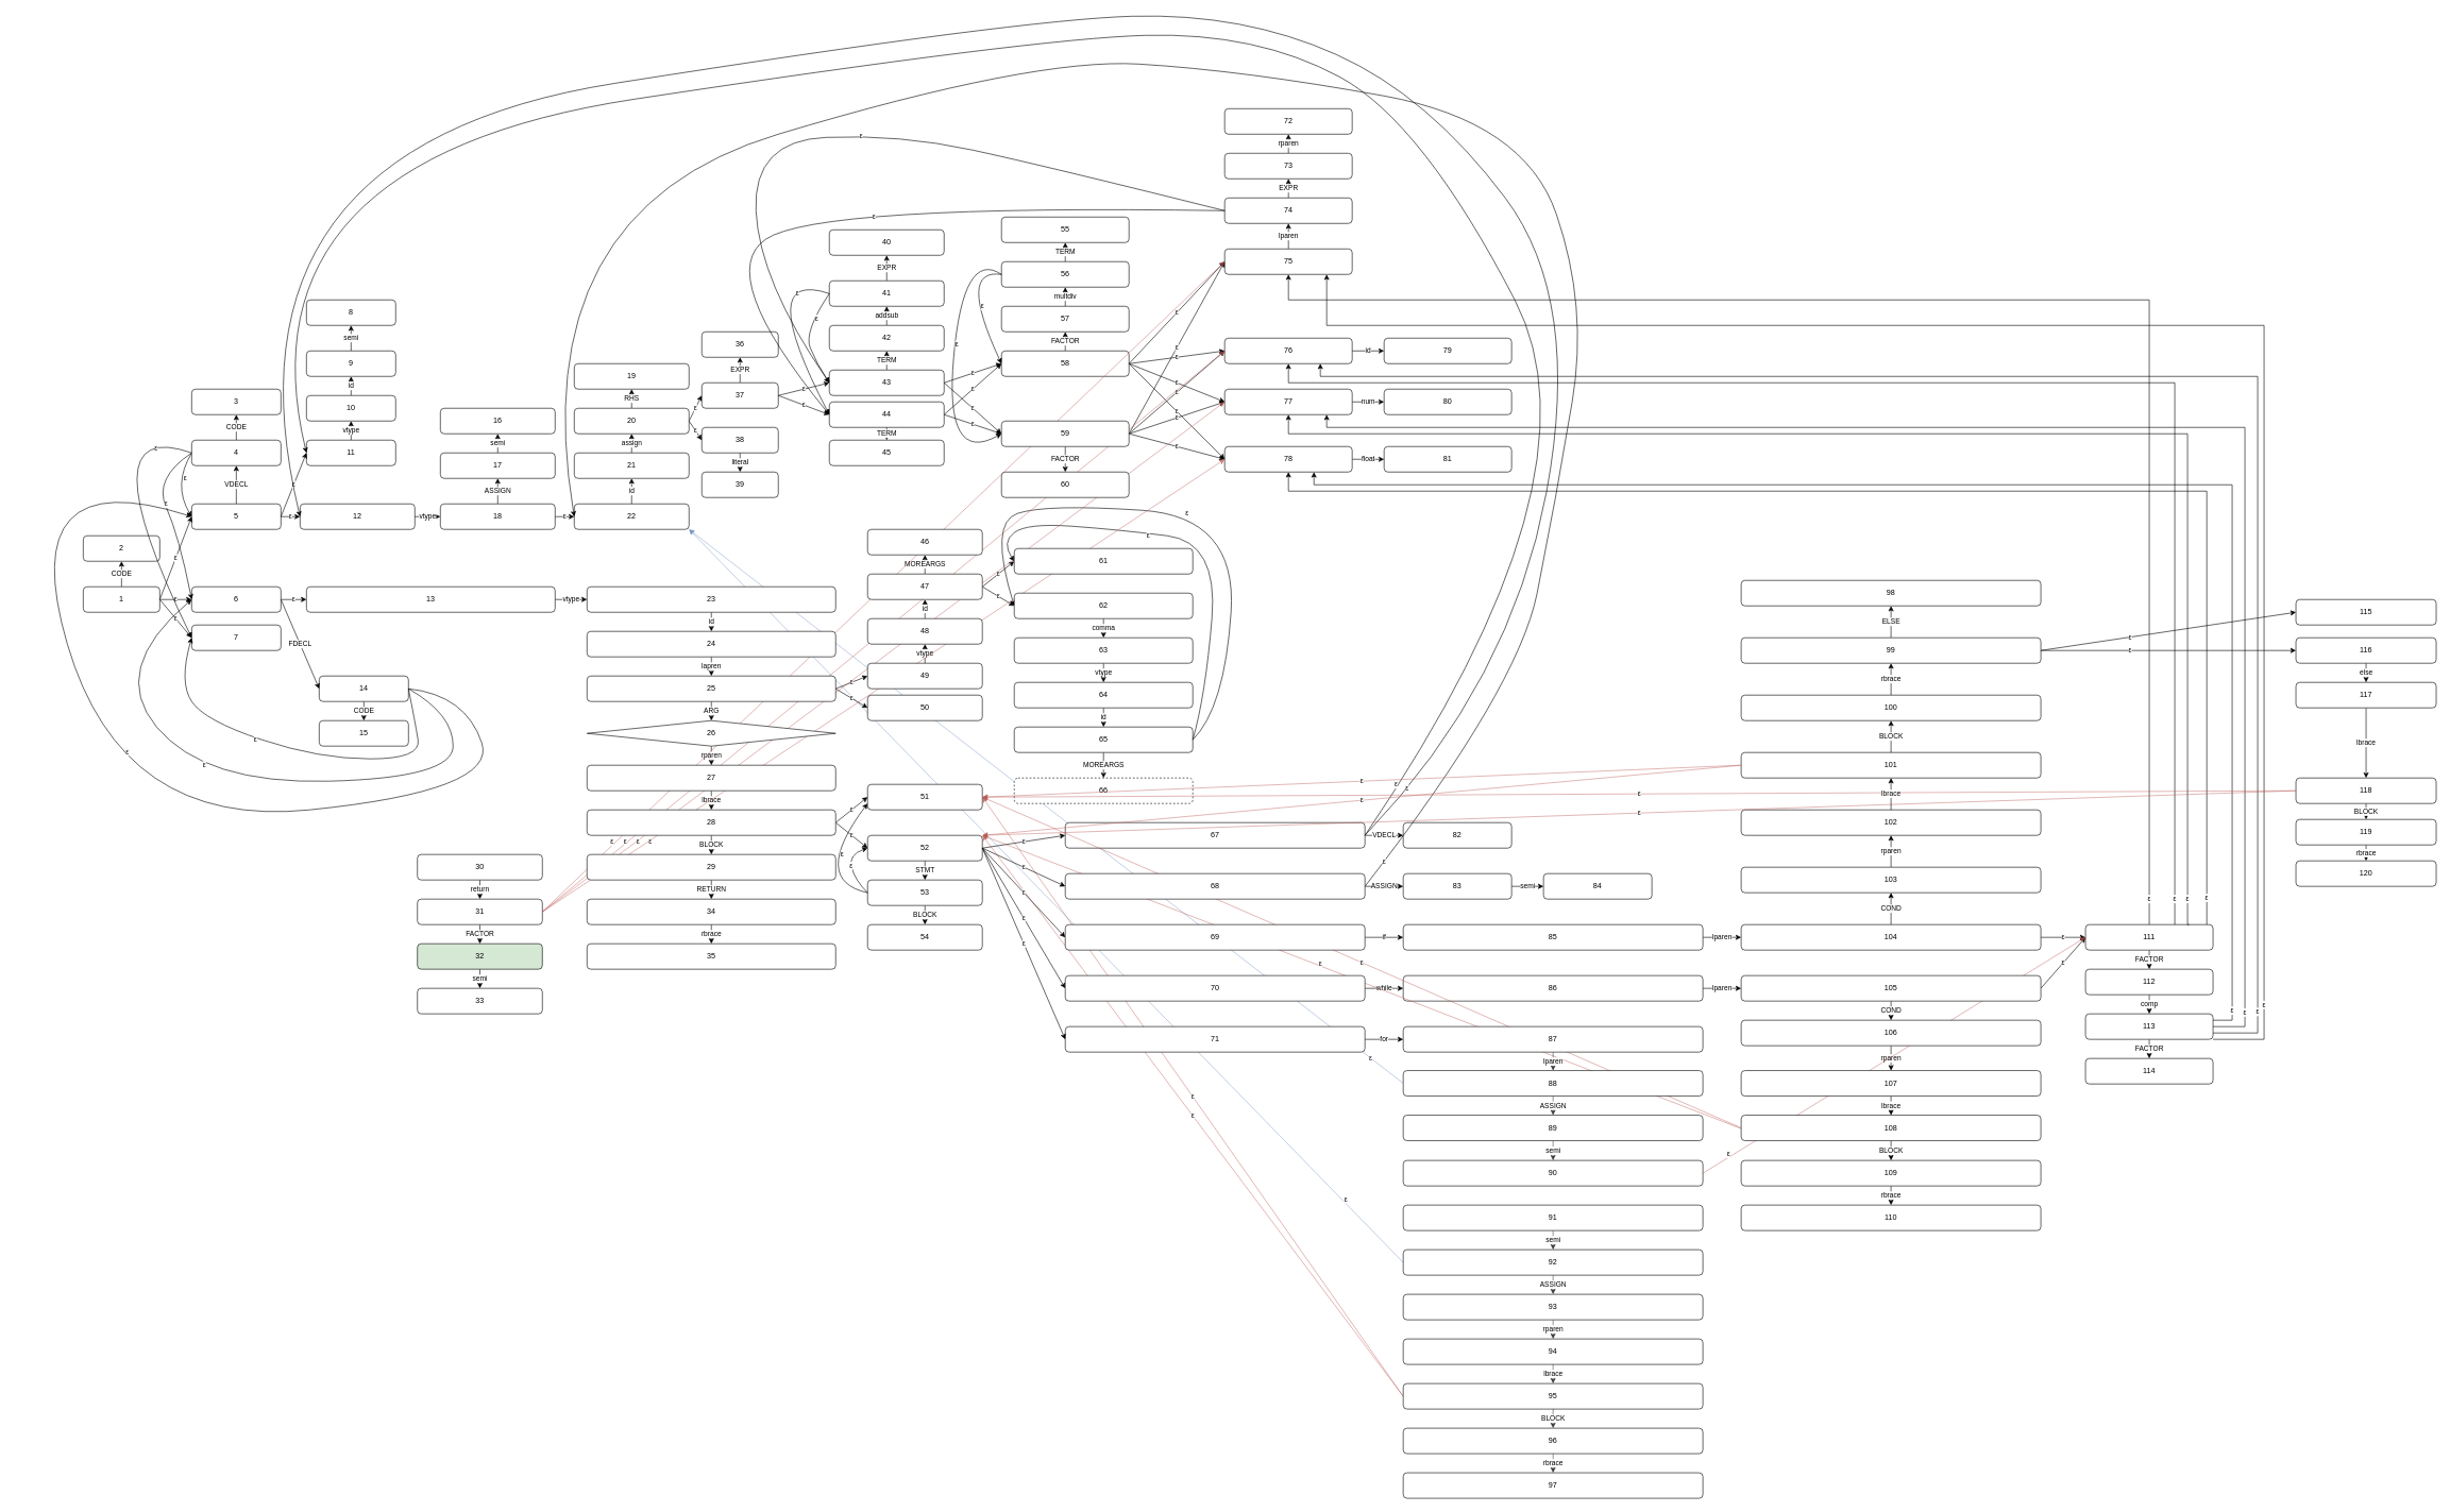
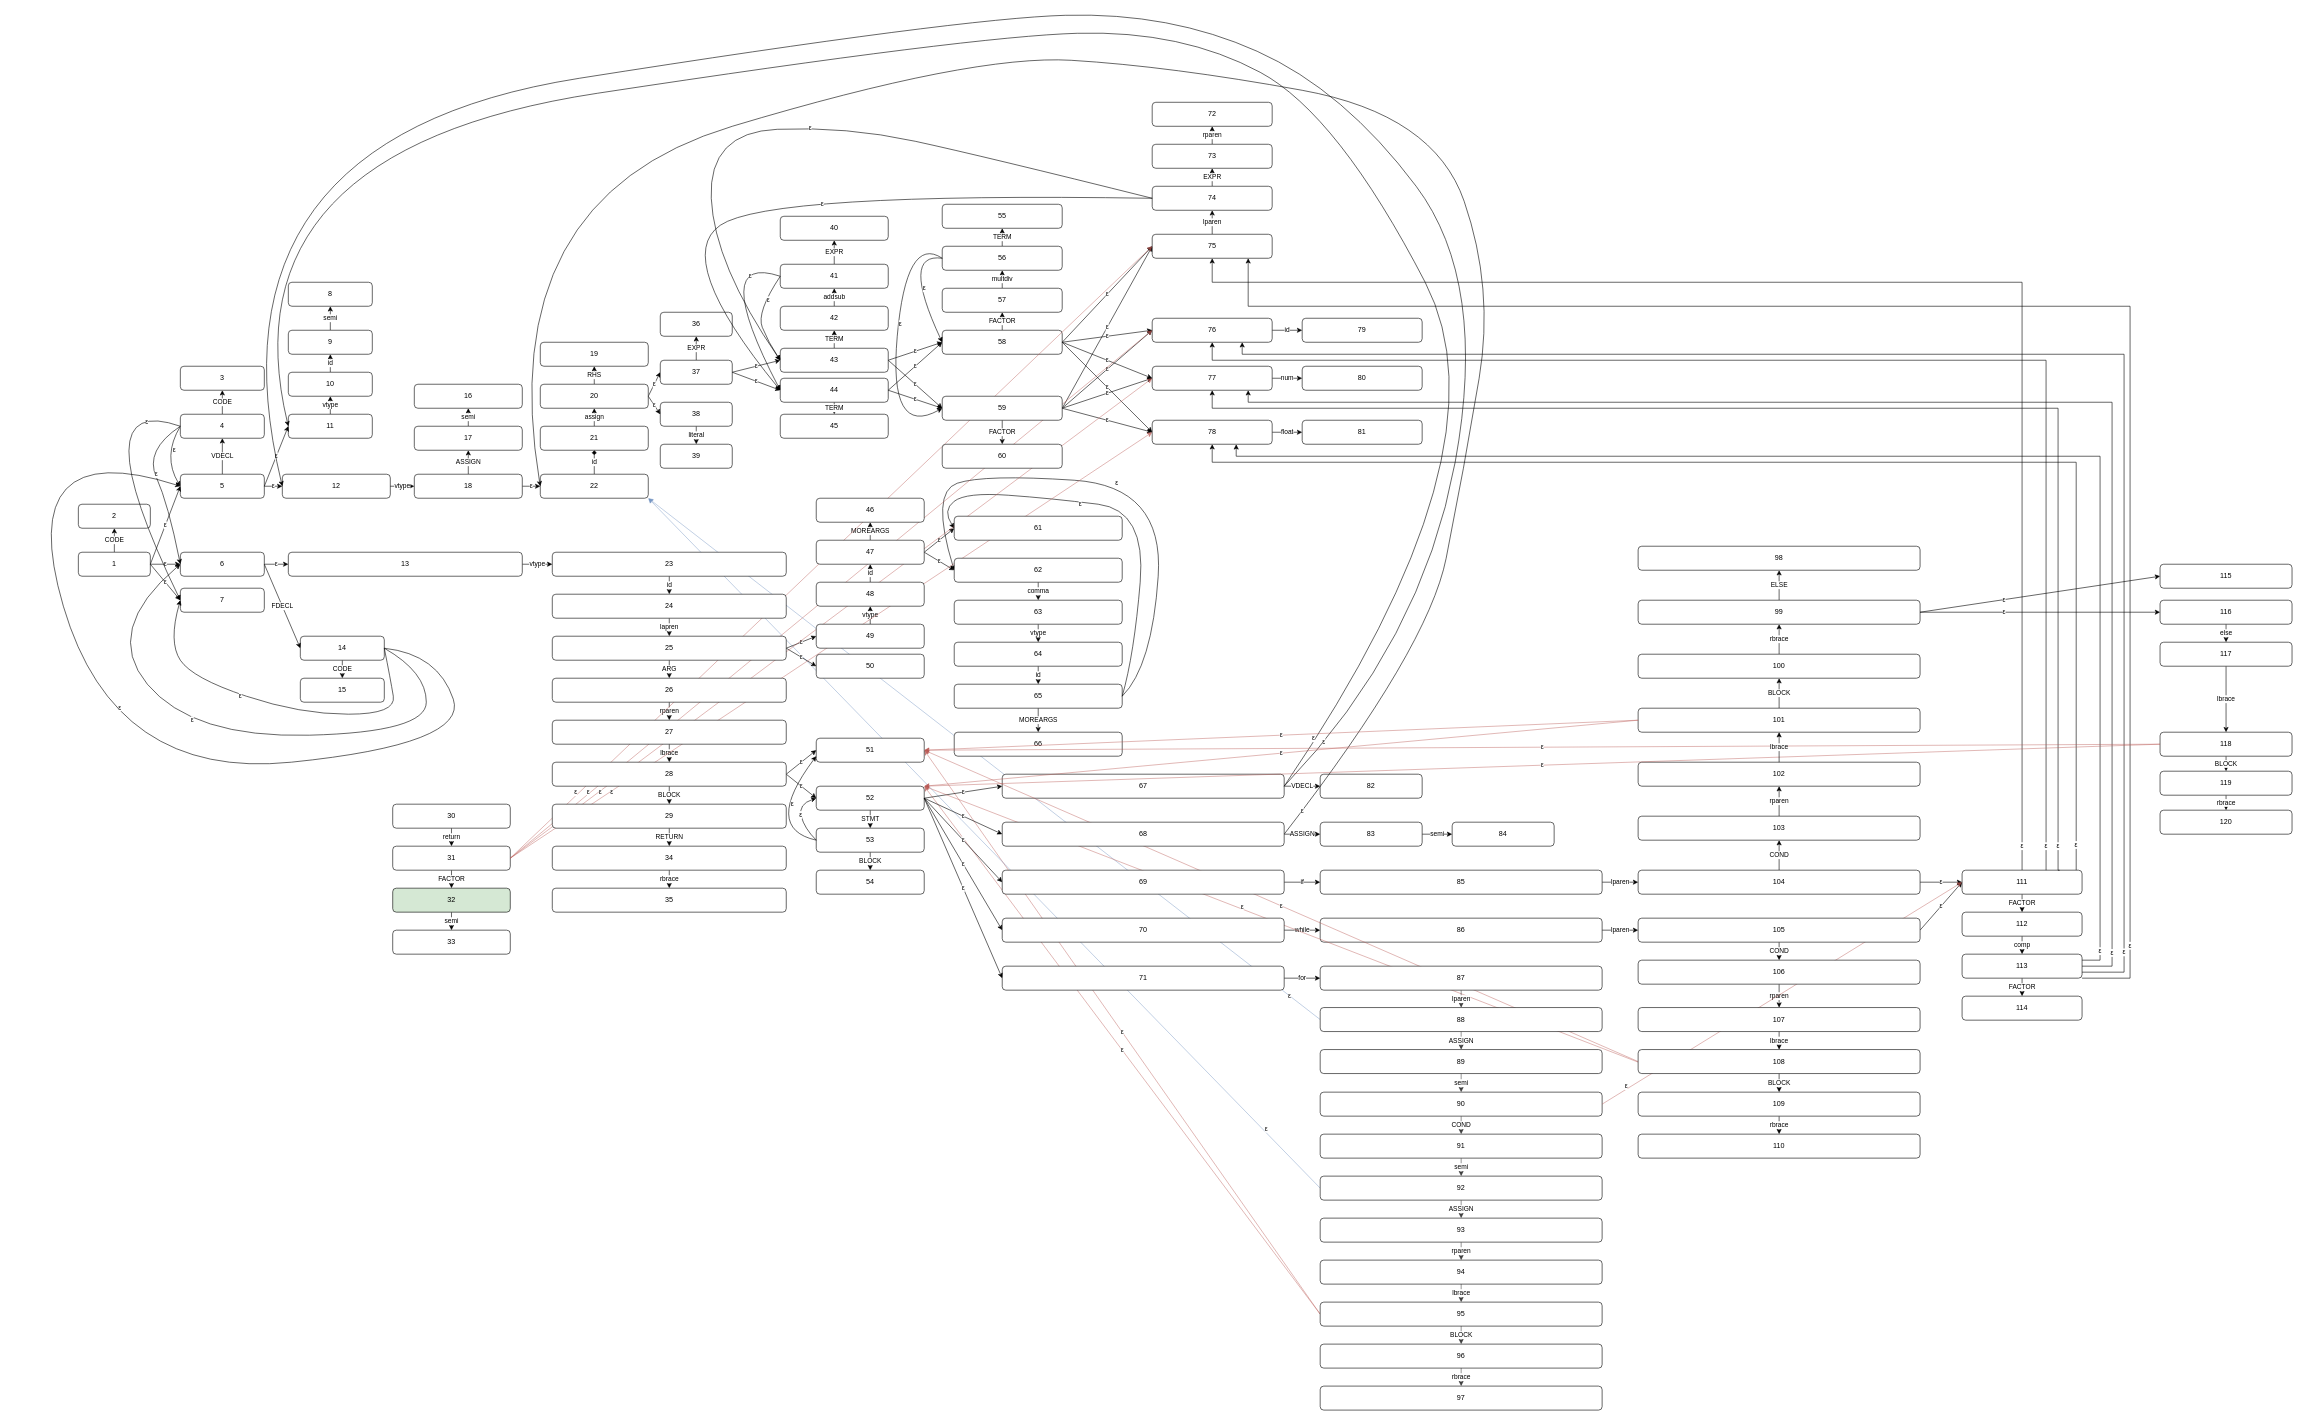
- <mxCell id="41" value="id" style="edgeStyle=orthogonalEdgeStyle;rounded=0;orthogonalLoop=1;jettySize=auto;html=1;exitX=0.5;exitY=0;exitDx=0;exitDy=0;entryX=0.5;entryY=1;entryDx=0;entryDy=0;" parent="1" source="42" target="45" edge="1"><mxGeometry relative="1" as="geometry" /></mxCell>
+ <mxCell id="41" value="id" style="edgeStyle=orthogonalEdgeStyle;rounded=0;orthogonalLoop=1;jettySize=auto;html=1;exitX=0.5;exitY=0;exitDx=0;exitDy=0;entryX=0.5;entryY=1;entryDx=0;entryDy=0;endArrow=diamond;" parent="1" source="42" target="45" edge="1"><mxGeometry relative="1" as="geometry" /></mxCell>
- <mxCell id="271" value="26" style="rhombus;whiteSpace=wrap;html=1;fontSize=12;glass=0;strokeWidth=1;shadow=0;" parent="1" vertex="1"><mxGeometry x="920" y="1130" width="390" height="40" as="geometry" /></mxCell>
+ <mxCell id="271" value="26" style="rounded=1;whiteSpace=wrap;html=1;fontSize=12;glass=0;strokeWidth=1;shadow=0;" parent="1" vertex="1"><mxGeometry x="920" y="1130" width="390" height="40" as="geometry" /></mxCell>
- <mxCell id="145" value="66" style="rounded=1;whiteSpace=wrap;html=1;fontSize=12;glass=0;strokeWidth=1;shadow=0;dashed=1;" parent="1" vertex="1"><mxGeometry x="1590" y="1220" width="280" height="40" as="geometry" /></mxCell>
+ <mxCell id="145" value="66" style="rounded=1;whiteSpace=wrap;html=1;fontSize=12;glass=0;strokeWidth=1;shadow=0;" parent="1" vertex="1"><mxGeometry x="1590" y="1220" width="280" height="40" as="geometry" /></mxCell>
+ <mxCell id="248" value="COND" style="edgeStyle=orthogonalEdgeStyle;rounded=0;orthogonalLoop=1;jettySize=auto;html=1;exitX=0.5;exitY=1;exitDx=0;exitDy=0;entryX=0.5;entryY=0;entryDx=0;entryDy=0;opacity=70;" parent="1" source="249" target="251" edge="1"><mxGeometry relative="1" as="geometry" /></mxCell>
